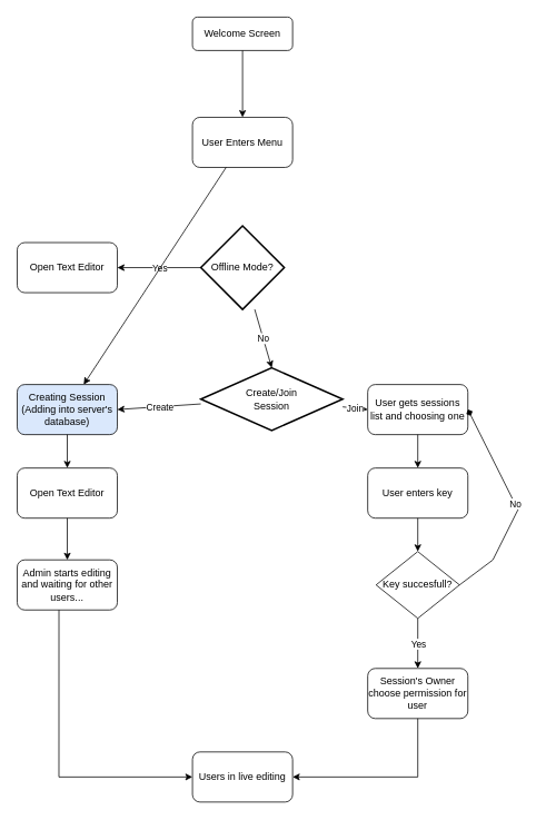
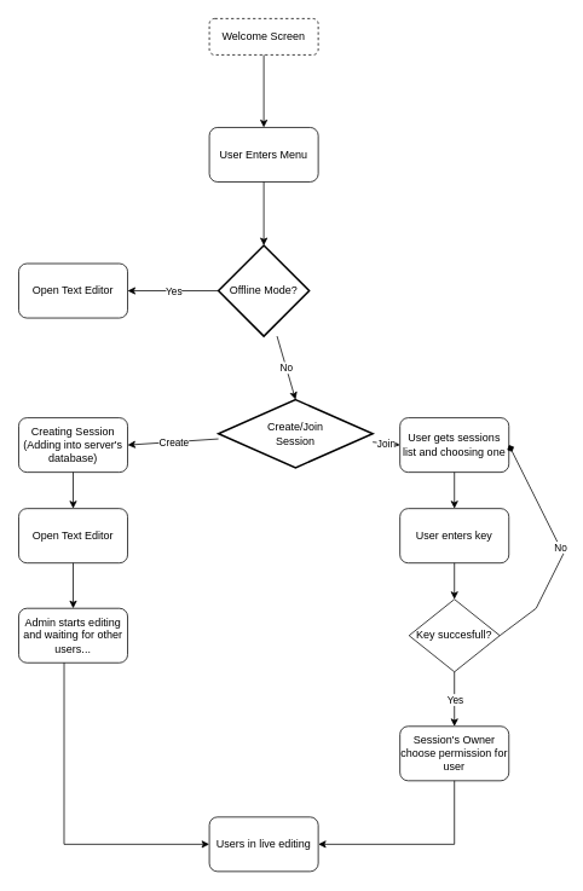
- <mxCell id="2" value="Welcome Screen" style="rounded=1;whiteSpace=wrap;html=1;fontSize=12;glass=0;strokeWidth=1;shadow=0;" parent="1" vertex="1"><mxGeometry x="230" y="20" width="120" height="40" as="geometry" /></mxCell>
+ <mxCell id="2" value="Welcome Screen" style="rounded=1;whiteSpace=wrap;html=1;fontSize=12;glass=0;strokeWidth=1;shadow=0;dashed=1;" parent="1" vertex="1"><mxGeometry x="230" y="20" width="120" height="40" as="geometry" /></mxCell>
- <mxCell id="10" value="" style="endArrow=classic;html=1;rounded=0;" edge="1" parent="1" source="3" target="13"><mxGeometry width="50" height="50" relative="1" as="geometry"><mxPoint x="290" y="250" as="sourcePoint" /><mxPoint x="350" y="240" as="targetPoint" /></mxGeometry></mxCell>
+ <mxCell id="10" value="" style="endArrow=classic;html=1;rounded=0;entryX=0.5;entryY=0;entryDx=0;entryDy=0;entryPerimeter=0;" edge="1" parent="1" source="3" target="6"><mxGeometry width="50" height="50" relative="1" as="geometry"><mxPoint x="290" y="250" as="sourcePoint" /><mxPoint x="350" y="240" as="targetPoint" /></mxGeometry></mxCell>
- <mxCell id="13" value="Creating Session (Adding into server's database)" style="rounded=1;whiteSpace=wrap;html=1;fillColor=#dae8fc;" vertex="1" parent="1"><mxGeometry x="20" y="460" width="120" height="60" as="geometry" /></mxCell>
+ <mxCell id="13" value="Creating Session (Adding into server's database)" style="rounded=1;whiteSpace=wrap;html=1;" vertex="1" parent="1"><mxGeometry x="20" y="460" width="120" height="60" as="geometry" /></mxCell>
